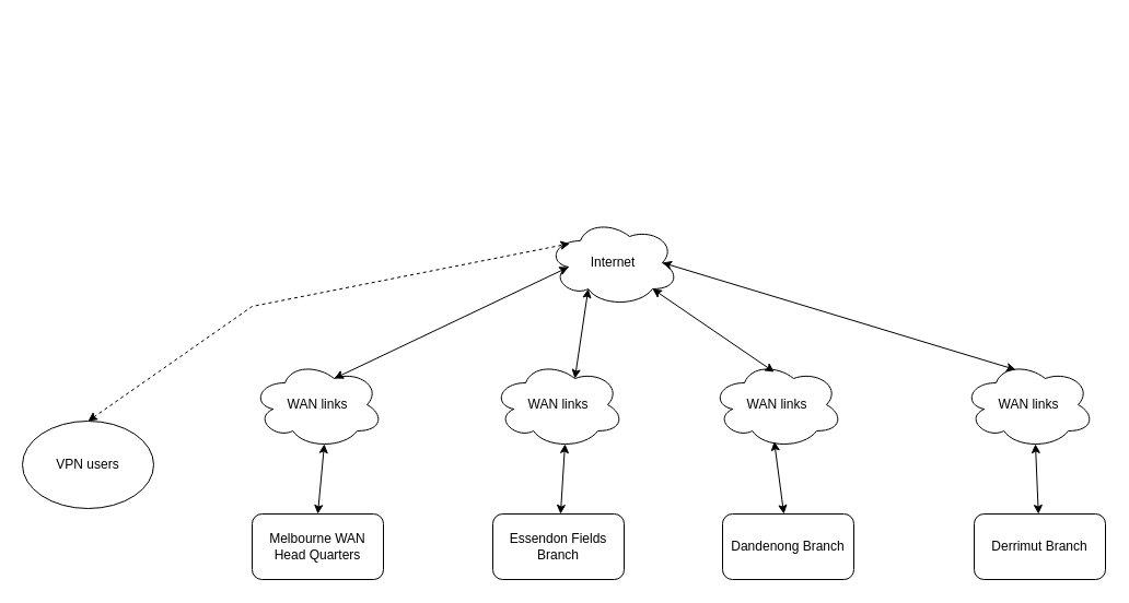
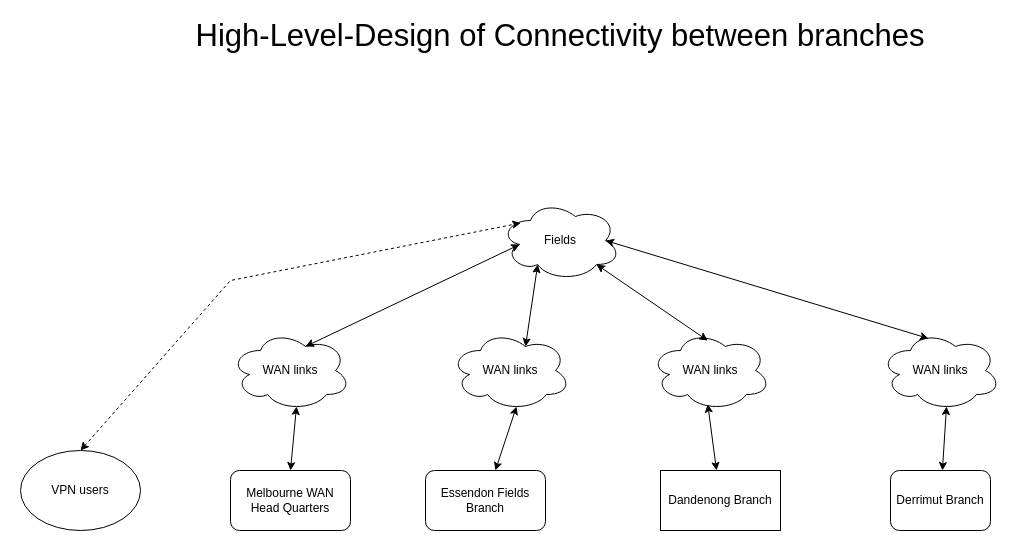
+ <mxCell id="20" value="&lt;font style=&quot;font-size: 31px;&quot;&gt;High-Level-Design of Connectivity between branches&lt;/font&gt;" style="text;html=1;align=center;verticalAlign=middle;whiteSpace=wrap;rounded=0;" vertex="1" parent="1"><mxGeometry x="140" y="20" width="840" height="30" as="geometry" /></mxCell>
- <mxCell id="2" value="Internet" style="ellipse;shape=cloud;whiteSpace=wrap;html=1;" vertex="1" parent="1"><mxGeometry x="500" y="200" width="120" height="80" as="geometry" /></mxCell>
+ <mxCell id="2" value="Fields" style="ellipse;shape=cloud;whiteSpace=wrap;html=1;" vertex="1" parent="1"><mxGeometry x="500" y="200" width="120" height="80" as="geometry" /></mxCell>
- <mxCell id="7" value="VPN users" style="ellipse;whiteSpace=wrap;html=1;" vertex="1" parent="1"><mxGeometry x="20" y="385" width="120" height="80" as="geometry" /></mxCell>
+ <mxCell id="7" value="VPN users" style="ellipse;whiteSpace=wrap;html=1;" vertex="1" parent="1"><mxGeometry x="20" y="450" width="120" height="80" as="geometry" /></mxCell>
- <mxCell id="4" value="Essendon Fields Branch" style="rounded=1;whiteSpace=wrap;html=1;" vertex="1" parent="1"><mxGeometry x="450" y="470" width="120" height="60" as="geometry" /></mxCell>
+ <mxCell id="4" value="Essendon Fields Branch" style="rounded=1;whiteSpace=wrap;html=1;" vertex="1" parent="1"><mxGeometry x="425" y="470" width="120" height="60" as="geometry" /></mxCell>
- <mxCell id="5" value="Dandenong Branch" style="rounded=1;whiteSpace=wrap;html=1;" vertex="1" parent="1"><mxGeometry x="660" y="470" width="120" height="60" as="geometry" /></mxCell>
+ <mxCell id="5" value="Dandenong Branch" style="whiteSpace=wrap;html=1;rounded=0;" vertex="1" parent="1"><mxGeometry x="660" y="470" width="120" height="60" as="geometry" /></mxCell>
- <mxCell id="6" value="Derrimut Branch" style="rounded=1;whiteSpace=wrap;html=1;" vertex="1" parent="1"><mxGeometry x="890" y="470" width="120" height="60" as="geometry" /></mxCell>
+ <mxCell id="6" value="Derrimut Branch" style="rounded=1;whiteSpace=wrap;html=1;" vertex="1" parent="1"><mxGeometry x="890" y="470" width="100" height="60" as="geometry" /></mxCell>
